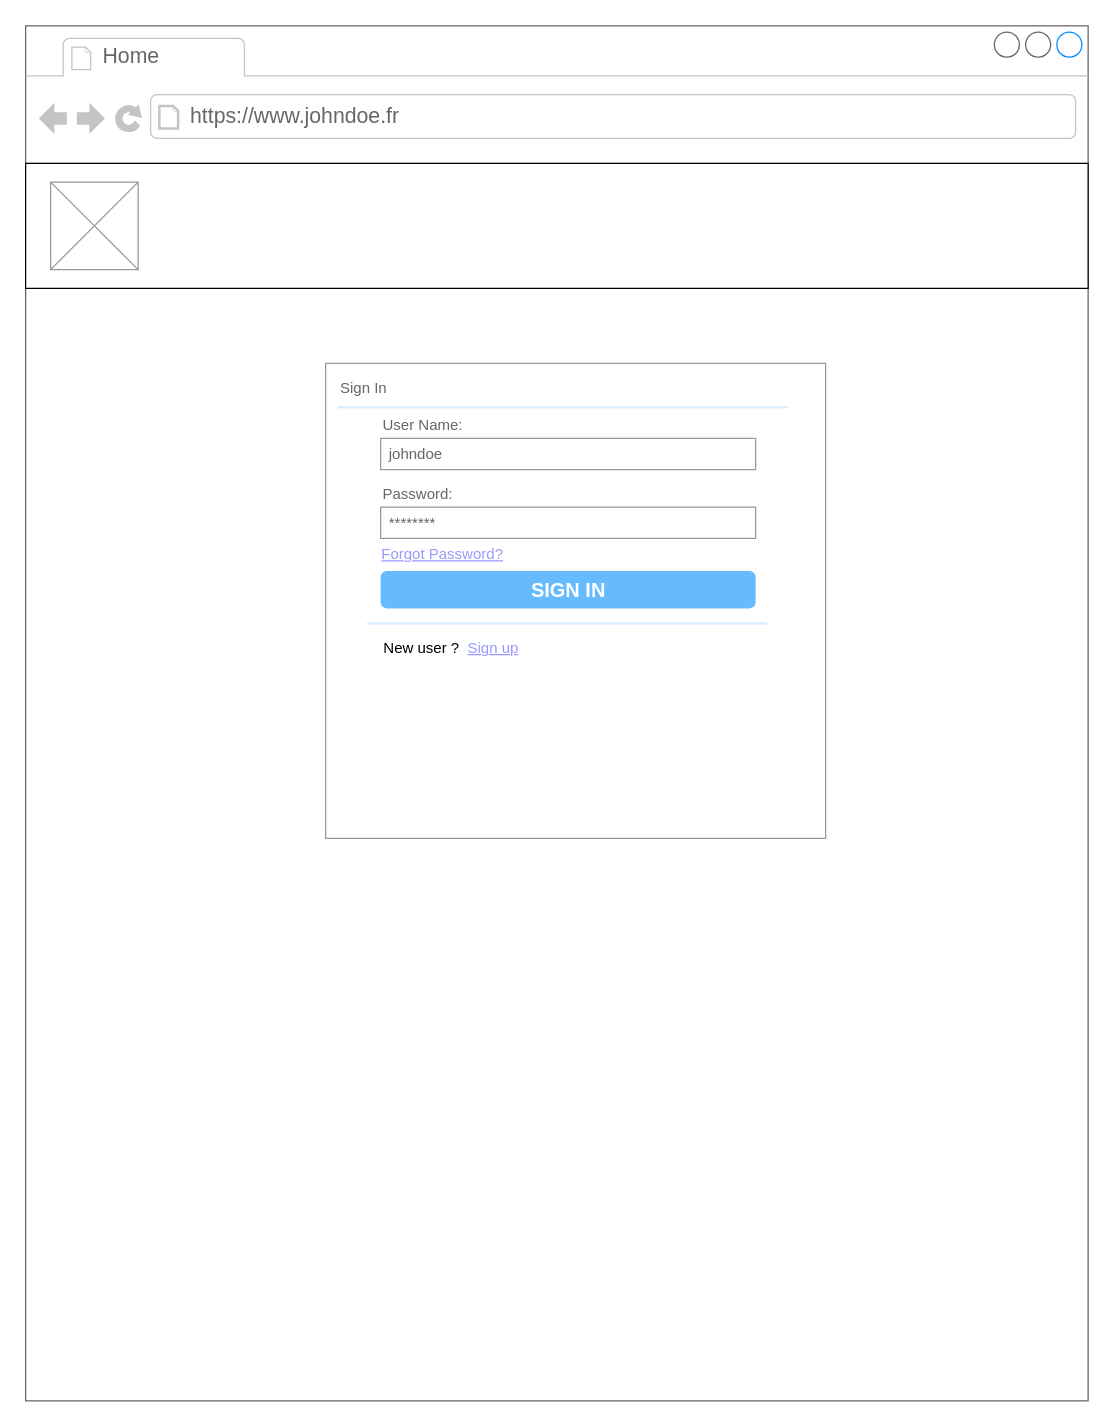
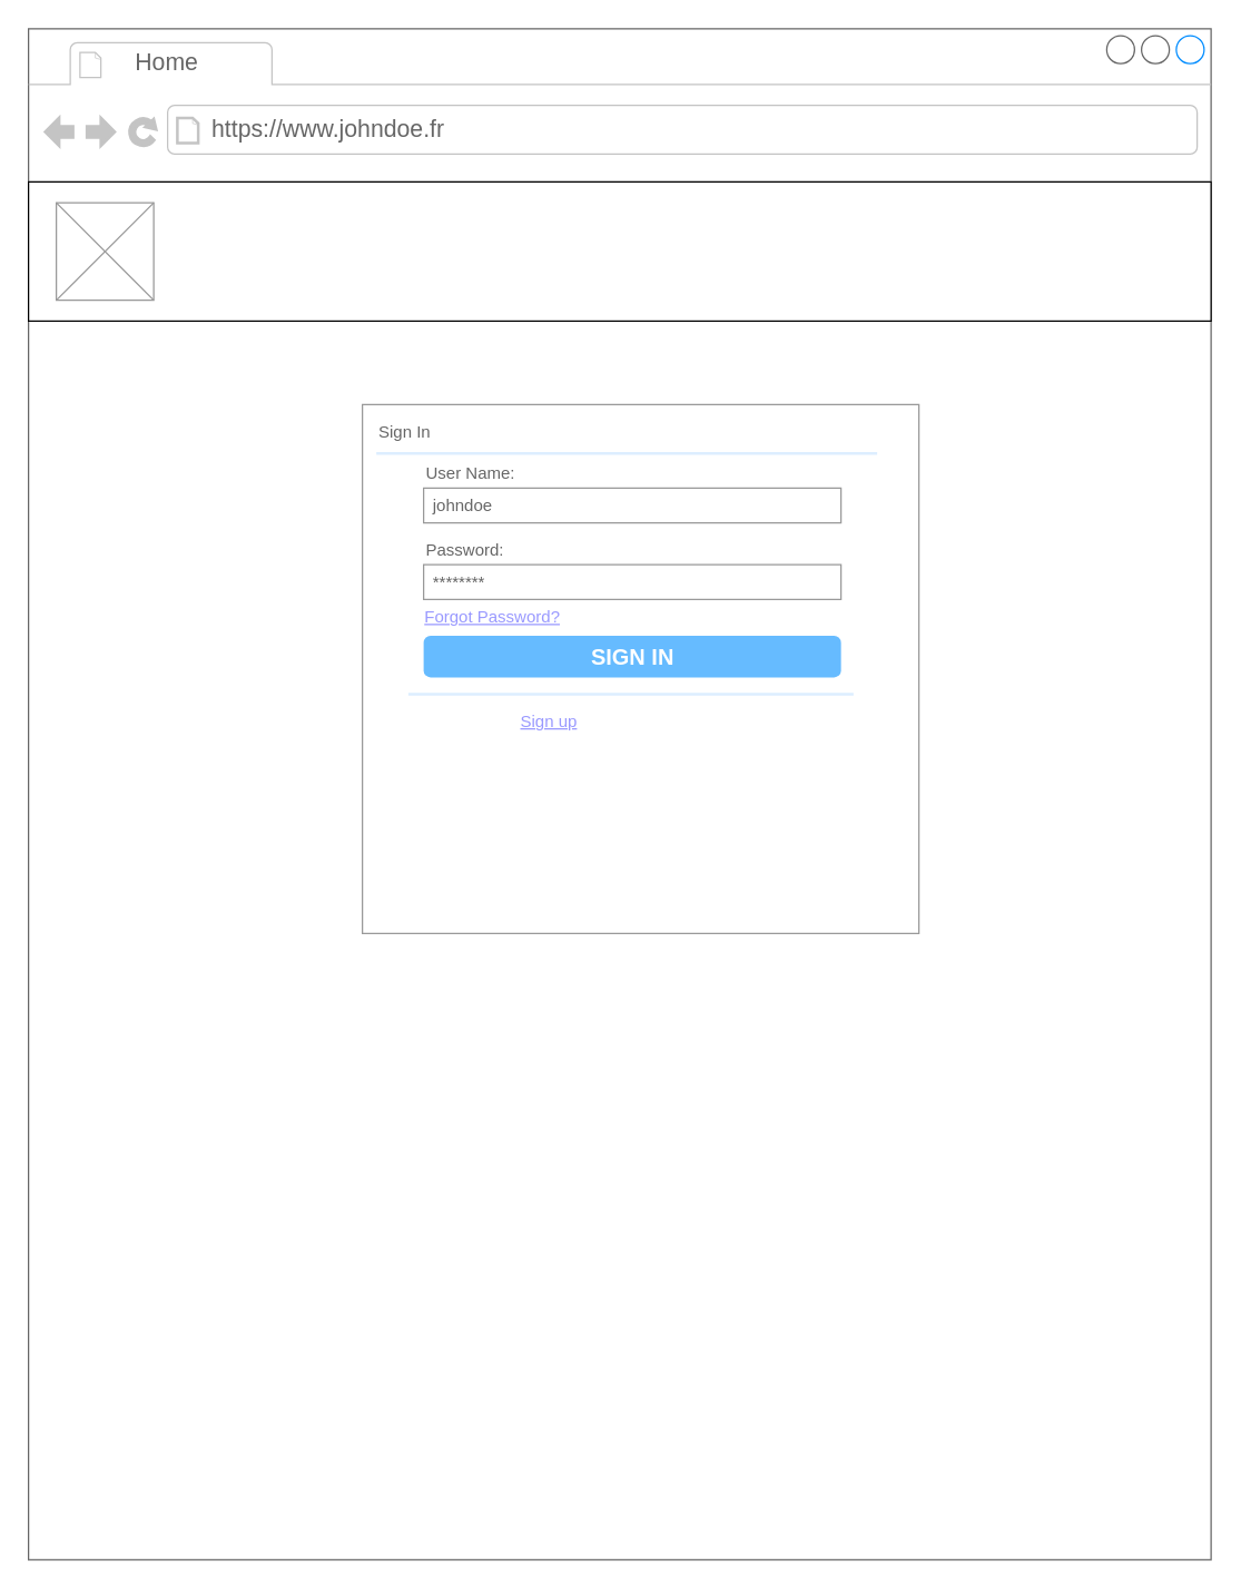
- <mxCell id="3" value="Home" style="strokeWidth=1;shadow=0;dashed=0;align=center;html=1;shape=mxgraph.mockup.containers.anchor;fontSize=17;fontColor=#666666;align=left;whiteSpace=wrap;" parent="2" vertex="1"><mxGeometry x="60" y="12" width="110" height="26" as="geometry" /></mxCell>
+ <mxCell id="3" value="Home" style="strokeWidth=1;shadow=0;dashed=0;align=center;html=1;shape=mxgraph.mockup.containers.anchor;fontSize=17;fontColor=#666666;align=left;whiteSpace=wrap;" parent="2" vertex="1"><mxGeometry x="75" y="12" width="110" height="26" as="geometry" /></mxCell>
- <mxCell id="18" value="New user ?" style="text;html=1;align=center;verticalAlign=middle;whiteSpace=wrap;rounded=0;fontColor=light-dark(#000000,#666666);" vertex="1" parent="7"><mxGeometry x="40" y="213" width="74" height="30" as="geometry" /></mxCell>
